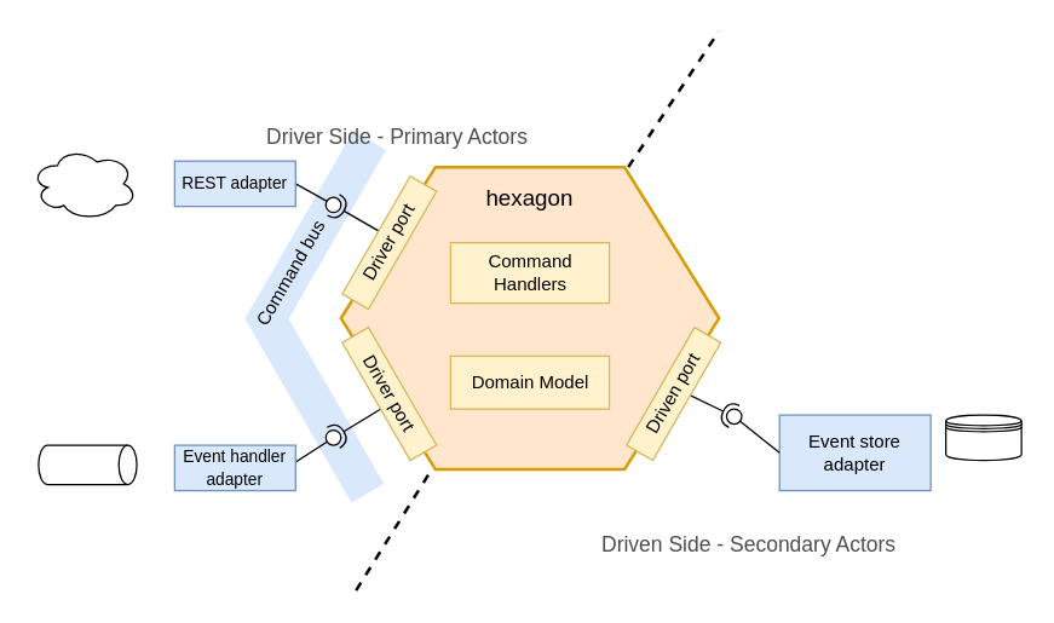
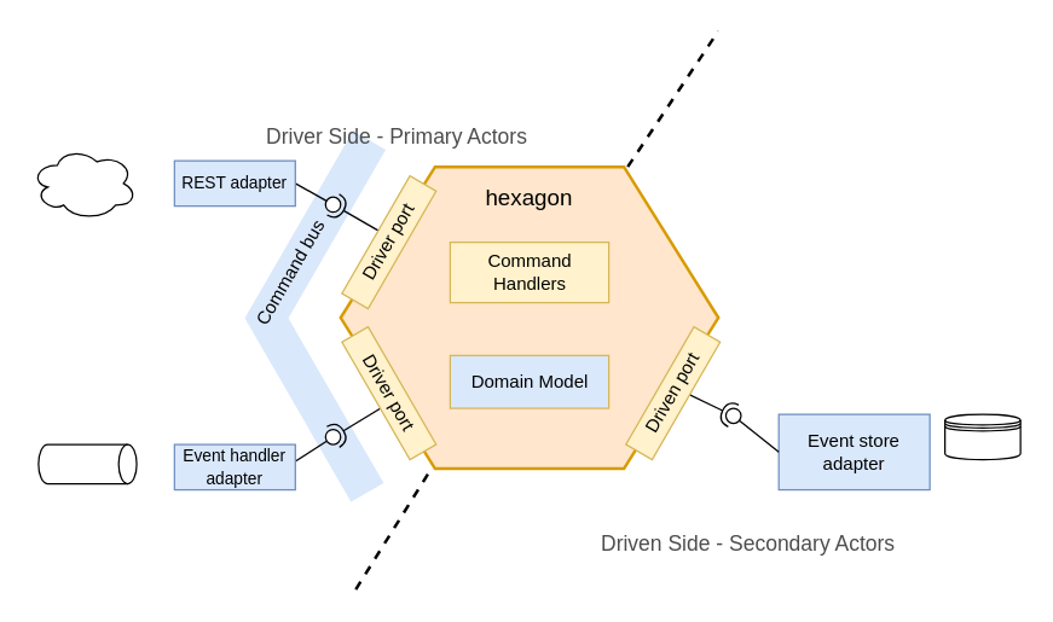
- <mxCell id="13" value="Domain Model&lt;br&gt;" style="rounded=0;whiteSpace=wrap;html=1;fillColor=#fff2cc;strokeColor=#d6b656;" parent="1" vertex="1"><mxGeometry x="297.5" y="235" width="105" height="35" as="geometry" /></mxCell>
+ <mxCell id="13" value="Domain Model&lt;br&gt;" style="rounded=0;whiteSpace=wrap;html=1;fillColor=#dae8fc;strokeColor=#d6b656;" parent="1" vertex="1"><mxGeometry x="297.5" y="235" width="105" height="35" as="geometry" /></mxCell>
